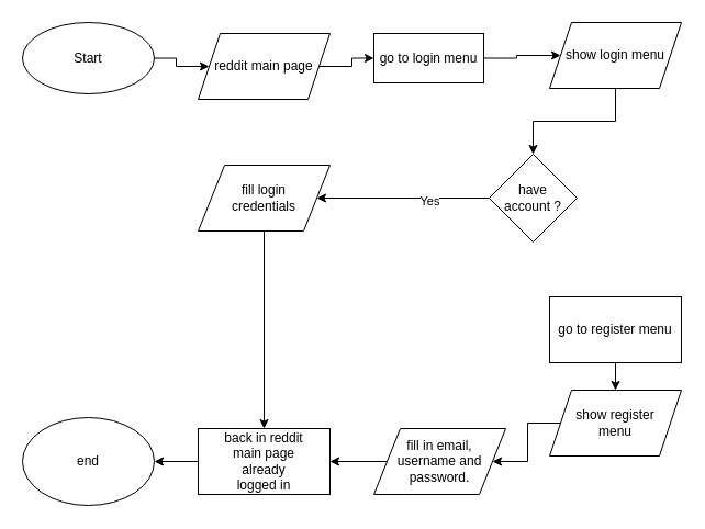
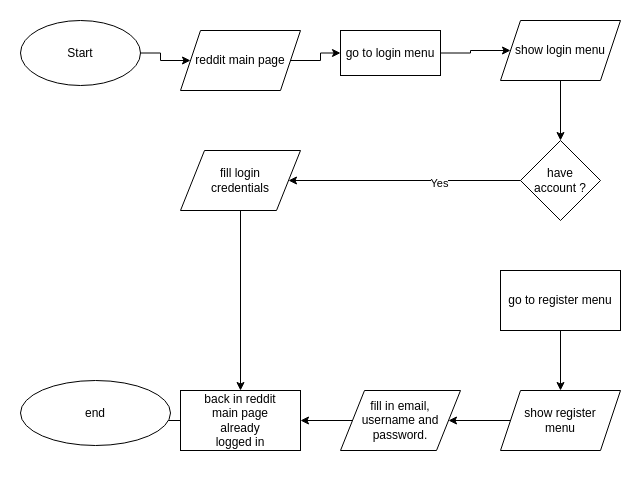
- <mxCell id="10" value="have &lt;br&gt;account ?" style="rhombus;whiteSpace=wrap;html=1;" vertex="1" parent="1"><mxGeometry x="445" y="140" width="80" height="80" as="geometry" /></mxCell>
+ <mxCell id="10" value="have &lt;br&gt;account ?" style="rhombus;whiteSpace=wrap;html=1;" vertex="1" parent="1"><mxGeometry x="520" y="140" width="80" height="80" as="geometry" /></mxCell>
- <mxCell id="20" value="show register &lt;br&gt;menu" style="shape=parallelogram;perimeter=parallelogramPerimeter;whiteSpace=wrap;html=1;fixedSize=1;" vertex="1" parent="1"><mxGeometry x="500" y="355" width="120" height="60" as="geometry" /></mxCell>
+ <mxCell id="20" value="show register &lt;br&gt;menu" style="shape=parallelogram;perimeter=parallelogramPerimeter;whiteSpace=wrap;html=1;fixedSize=1;" vertex="1" parent="1"><mxGeometry x="500" y="390" width="120" height="60" as="geometry" /></mxCell>
- <mxCell id="23" value="end" style="ellipse;whiteSpace=wrap;html=1;" vertex="1" parent="1"><mxGeometry x="20" y="380" width="120" height="80" as="geometry" /></mxCell>
+ <mxCell id="23" value="end" style="ellipse;whiteSpace=wrap;html=1;" vertex="1" parent="1"><mxGeometry x="20" y="380" width="150" height="65" as="geometry" /></mxCell>
